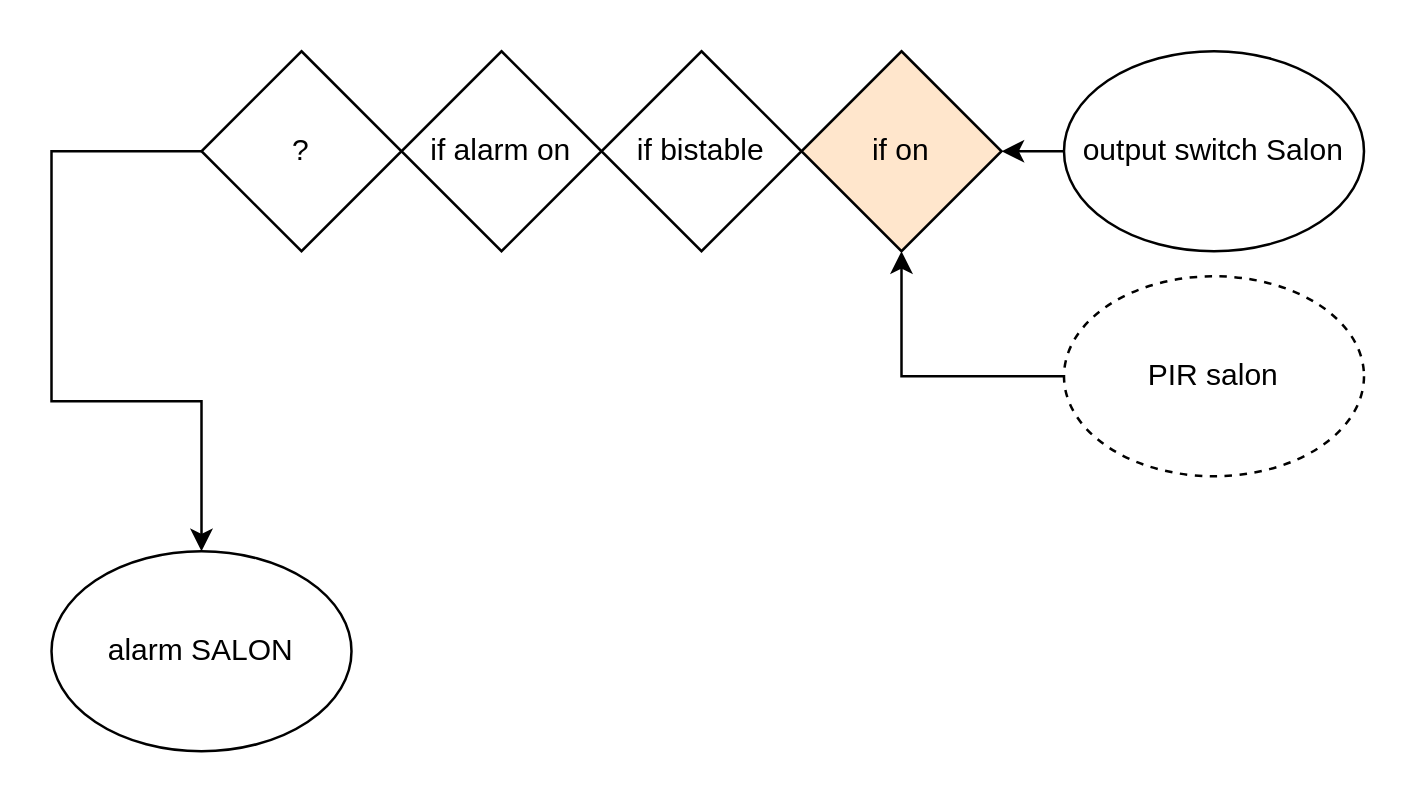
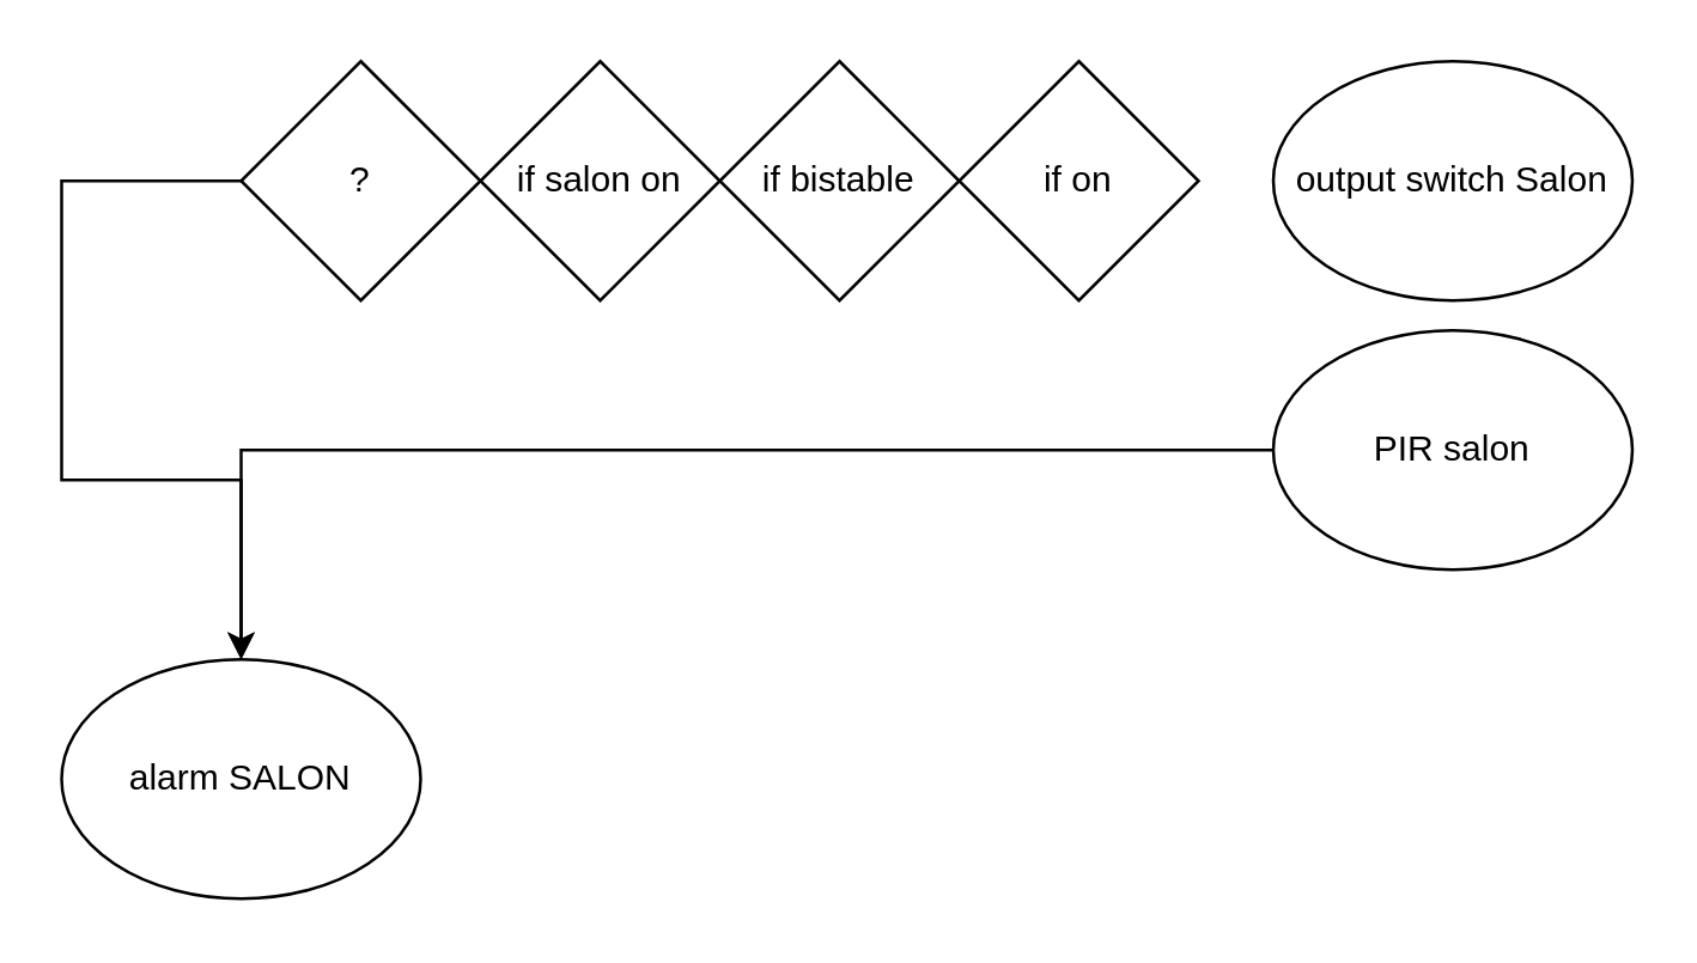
- <mxCell id="9" value="if alarm on" style="rhombus;whiteSpace=wrap;html=1;" vertex="1" parent="1"><mxGeometry x="160" y="20" width="80" height="80" as="geometry" /></mxCell>
+ <mxCell id="9" value="if salon on" style="rhombus;whiteSpace=wrap;html=1;" vertex="1" parent="1"><mxGeometry x="160" y="20" width="80" height="80" as="geometry" /></mxCell>
- <mxCell id="7" value="if on" style="rhombus;whiteSpace=wrap;html=1;fillColor=#ffe6cc;" vertex="1" parent="1"><mxGeometry x="320" y="20" width="80" height="80" as="geometry" /></mxCell>
+ <mxCell id="7" value="if on" style="rhombus;whiteSpace=wrap;html=1;" vertex="1" parent="1"><mxGeometry x="320" y="20" width="80" height="80" as="geometry" /></mxCell>
- <mxCell id="3" style="edgeStyle=orthogonalEdgeStyle;rounded=0;orthogonalLoop=1;jettySize=auto;html=1;entryX=1;entryY=0.5;entryDx=0;entryDy=0;" edge="1" parent="1" source="4" target="7"><mxGeometry relative="1" as="geometry" /></mxCell>
- <mxCell id="5" style="edgeStyle=orthogonalEdgeStyle;rounded=0;orthogonalLoop=1;jettySize=auto;html=1;" edge="1" parent="1" source="6" target="7"><mxGeometry relative="1" as="geometry" /></mxCell>
+ <mxCell id="5" style="edgeStyle=orthogonalEdgeStyle;rounded=0;orthogonalLoop=1;jettySize=auto;html=1;" edge="1" parent="1" source="6" target="2"><mxGeometry relative="1" as="geometry" /></mxCell>
- <mxCell id="6" value="PIR salon&lt;br&gt;" style="ellipse;whiteSpace=wrap;html=1;dashed=1;" vertex="1" parent="1"><mxGeometry x="425" y="110" width="120" height="80" as="geometry" /></mxCell>
+ <mxCell id="6" value="PIR salon&lt;br&gt;" style="ellipse;whiteSpace=wrap;html=1;" vertex="1" parent="1"><mxGeometry x="425" y="110" width="120" height="80" as="geometry" /></mxCell>
